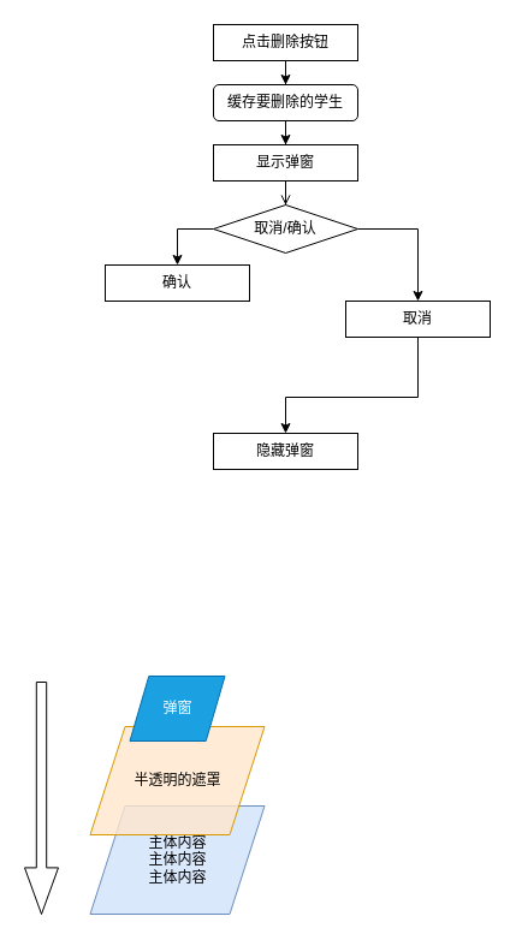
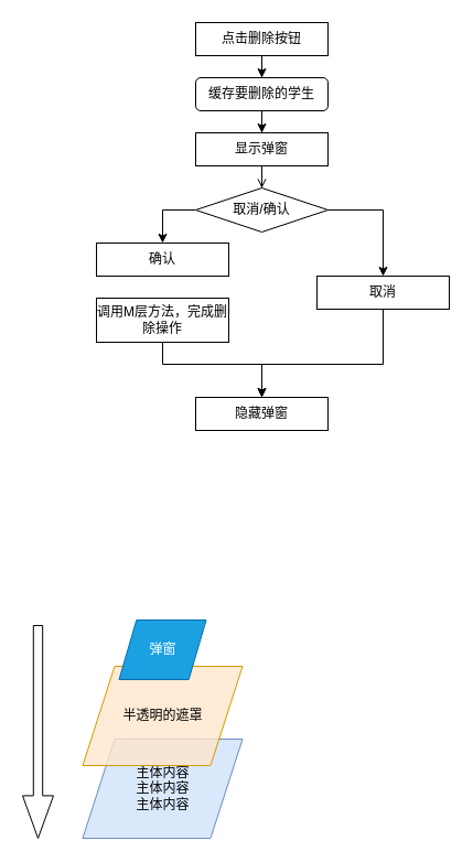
+ <mxCell id="15" value="调用M层方法，完成删除操作" style="rounded=0;whiteSpace=wrap;html=1;" vertex="1" parent="1"><mxGeometry x="87" y="270" width="120" height="40" as="geometry" /></mxCell>
+ <mxCell id="14" style="edgeStyle=orthogonalEdgeStyle;rounded=0;orthogonalLoop=1;jettySize=auto;html=1;entryX=0.5;entryY=0;entryDx=0;entryDy=0;" edge="1" parent="1" source="15" target="16"><mxGeometry relative="1" as="geometry"><Array as="points"><mxPoint x="147" y="330" /><mxPoint x="237" y="330" /></Array></mxGeometry></mxCell>
